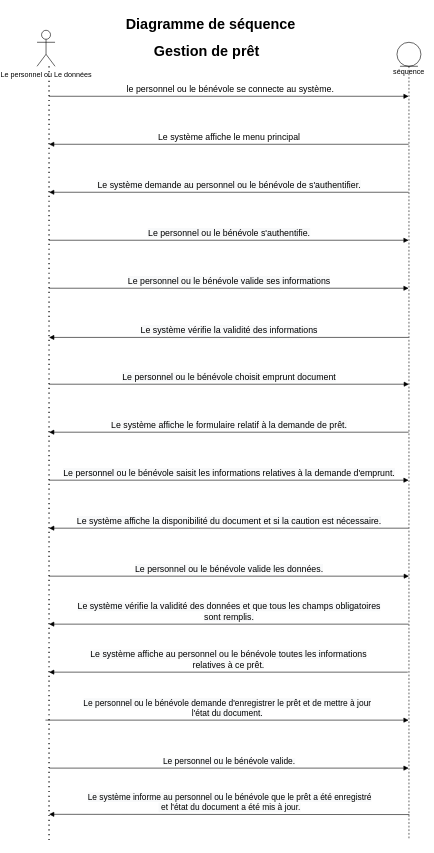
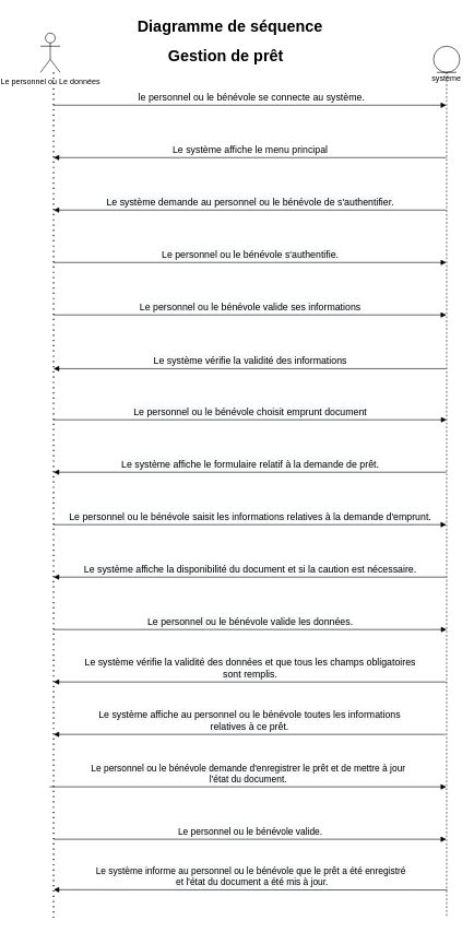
- <mxCell id="3" value="séquence" style="shape=umlLifeline;participant=umlEntity;perimeter=lifelinePerimeter;whiteSpace=wrap;html=1;container=1;collapsible=0;recursiveResize=0;verticalAlign=top;spacingTop=36;outlineConnect=0;" parent="1" vertex="1"><mxGeometry x="620" y="70" width="40" height="1330" as="geometry" /></mxCell>
+ <mxCell id="3" value="système" style="shape=umlLifeline;participant=umlEntity;perimeter=lifelinePerimeter;whiteSpace=wrap;html=1;container=1;collapsible=0;recursiveResize=0;verticalAlign=top;spacingTop=36;outlineConnect=0;" parent="1" vertex="1"><mxGeometry x="620" y="70" width="40" height="1330" as="geometry" /></mxCell>
